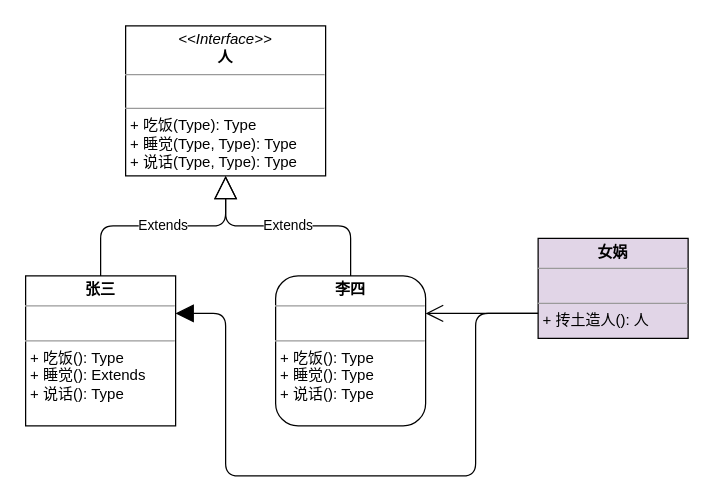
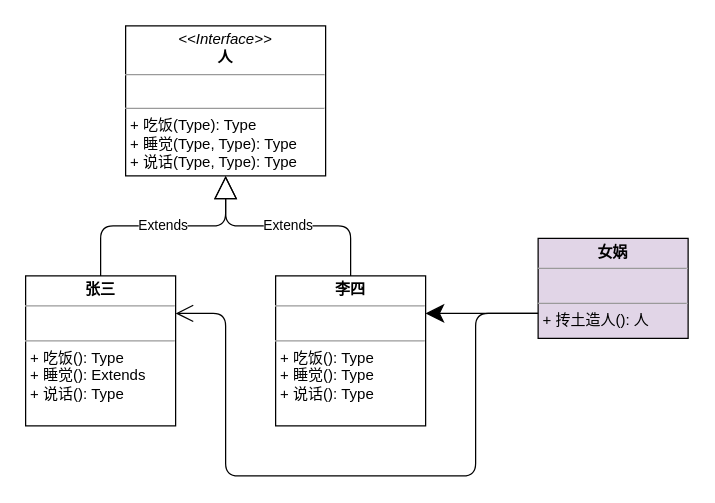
- <mxCell id="7" value="" style="endArrow=block;endFill=1;endSize=12;html=1;exitX=0;exitY=0.75;exitDx=0;exitDy=0;entryX=1;entryY=0.25;entryDx=0;entryDy=0;" edge="1" parent="1" source="5" target="3"><mxGeometry width="160" relative="1" as="geometry"><mxPoint x="430" y="250" as="sourcePoint" /><mxPoint x="350" y="250" as="targetPoint" /><Array as="points"><mxPoint x="380" y="250" /><mxPoint x="380" y="380" /><mxPoint x="180" y="380" /><mxPoint x="180" y="250" /></Array></mxGeometry></mxCell>
+ <mxCell id="7" value="" style="endArrow=open;endFill=1;endSize=12;html=1;exitX=0;exitY=0.75;exitDx=0;exitDy=0;entryX=1;entryY=0.25;entryDx=0;entryDy=0;" edge="1" parent="1" source="5" target="3"><mxGeometry width="160" relative="1" as="geometry"><mxPoint x="430" y="250" as="sourcePoint" /><mxPoint x="350" y="250" as="targetPoint" /><Array as="points"><mxPoint x="380" y="250" /><mxPoint x="380" y="380" /><mxPoint x="180" y="380" /><mxPoint x="180" y="250" /></Array></mxGeometry></mxCell>
- <mxCell id="6" value="" style="endArrow=open;endFill=1;endSize=12;html=1;exitX=0;exitY=0.75;exitDx=0;exitDy=0;entryX=1;entryY=0.25;entryDx=0;entryDy=0;" edge="1" parent="1" source="5" target="4"><mxGeometry width="160" relative="1" as="geometry"><mxPoint x="220" y="460" as="sourcePoint" /><mxPoint x="380" y="460" as="targetPoint" /></mxGeometry></mxCell>
+ <mxCell id="6" value="" style="endArrow=classic;endFill=1;endSize=12;html=1;exitX=0;exitY=0.75;exitDx=0;exitDy=0;entryX=1;entryY=0.25;entryDx=0;entryDy=0;" edge="1" parent="1" source="5" target="4"><mxGeometry width="160" relative="1" as="geometry"><mxPoint x="220" y="460" as="sourcePoint" /><mxPoint x="380" y="460" as="targetPoint" /></mxGeometry></mxCell>
- <mxCell id="4" value="&lt;p style=&quot;margin: 0px ; margin-top: 4px ; text-align: center&quot;&gt;&lt;b&gt;李四&lt;/b&gt;&lt;/p&gt;&lt;hr size=&quot;1&quot;&gt;&lt;p style=&quot;margin: 0px ; margin-left: 4px&quot;&gt;&lt;br&gt;&lt;/p&gt;&lt;hr size=&quot;1&quot;&gt;&lt;p style=&quot;margin: 0px ; margin-left: 4px&quot;&gt;+ 吃饭(): Type&lt;/p&gt;&lt;p style=&quot;margin: 0px 0px 0px 4px&quot;&gt;+ 睡觉(): Type&lt;/p&gt;&lt;p style=&quot;margin: 0px 0px 0px 4px&quot;&gt;+ 说话(): Type&lt;/p&gt;&lt;p style=&quot;margin: 0px 0px 0px 4px&quot;&gt;&lt;br&gt;&lt;/p&gt;&lt;p style=&quot;margin: 0px ; margin-left: 4px&quot;&gt;&lt;br&gt;&lt;/p&gt;" style="verticalAlign=top;align=left;overflow=fill;fontSize=12;fontFamily=Helvetica;html=1;rounded=1;" vertex="1" parent="1"><mxGeometry x="220" y="220" width="120" height="120" as="geometry" /></mxCell>
+ <mxCell id="4" value="&lt;p style=&quot;margin: 0px ; margin-top: 4px ; text-align: center&quot;&gt;&lt;b&gt;李四&lt;/b&gt;&lt;/p&gt;&lt;hr size=&quot;1&quot;&gt;&lt;p style=&quot;margin: 0px ; margin-left: 4px&quot;&gt;&lt;br&gt;&lt;/p&gt;&lt;hr size=&quot;1&quot;&gt;&lt;p style=&quot;margin: 0px ; margin-left: 4px&quot;&gt;+ 吃饭(): Type&lt;/p&gt;&lt;p style=&quot;margin: 0px 0px 0px 4px&quot;&gt;+ 睡觉(): Type&lt;/p&gt;&lt;p style=&quot;margin: 0px 0px 0px 4px&quot;&gt;+ 说话(): Type&lt;/p&gt;&lt;p style=&quot;margin: 0px 0px 0px 4px&quot;&gt;&lt;br&gt;&lt;/p&gt;&lt;p style=&quot;margin: 0px ; margin-left: 4px&quot;&gt;&lt;br&gt;&lt;/p&gt;" style="verticalAlign=top;align=left;overflow=fill;fontSize=12;fontFamily=Helvetica;html=1;" vertex="1" parent="1"><mxGeometry x="220" y="220" width="120" height="120" as="geometry" /></mxCell>
